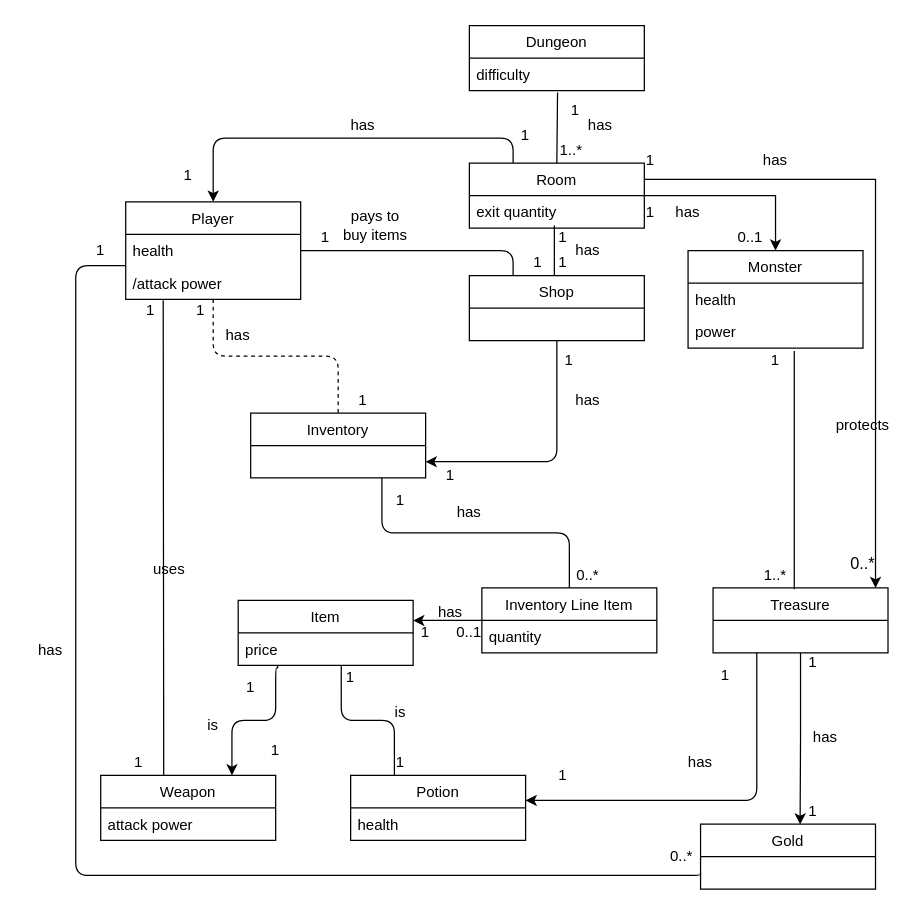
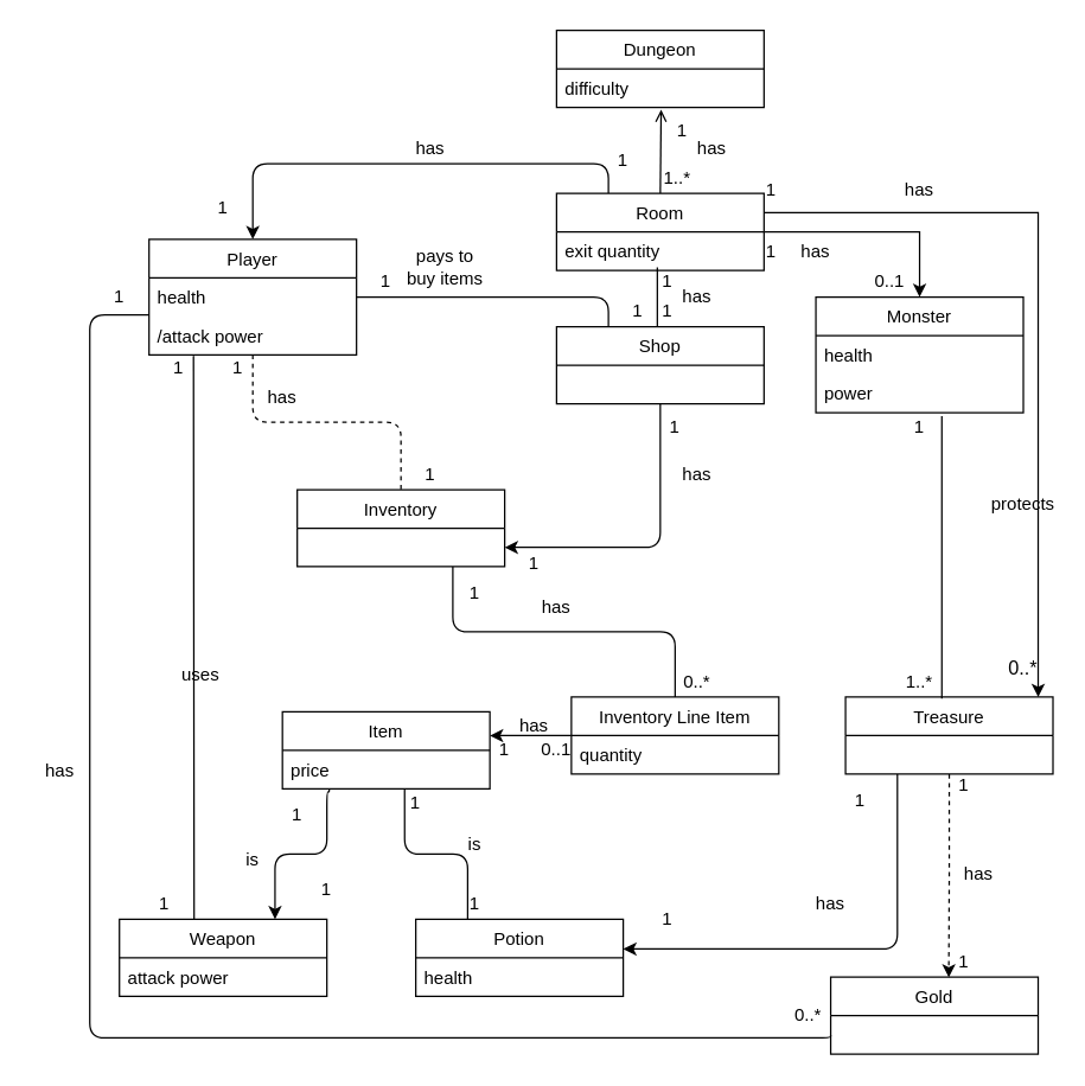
- <mxCell id="23" value="" style="endArrow=none;html=1;exitX=0.5;exitY=0;exitDx=0;exitDy=0;entryX=0.504;entryY=1.062;entryDx=0;entryDy=0;entryPerimeter=0;" parent="1" source="14" target="8" edge="1"><mxGeometry width="50" height="50" relative="1" as="geometry"><mxPoint x="350" y="220" as="sourcePoint" /><mxPoint x="445.14" y="98" as="targetPoint" /></mxGeometry></mxCell>
+ <mxCell id="23" value="" style="endArrow=open;html=1;exitX=0.5;exitY=0;exitDx=0;exitDy=0;entryX=0.504;entryY=1.062;entryDx=0;entryDy=0;entryPerimeter=0;" parent="1" source="14" target="8" edge="1"><mxGeometry width="50" height="50" relative="1" as="geometry"><mxPoint x="350" y="220" as="sourcePoint" /><mxPoint x="445.14" y="98" as="targetPoint" /></mxGeometry></mxCell>
- <mxCell id="33" style="edgeStyle=orthogonalEdgeStyle;rounded=0;orthogonalLoop=1;jettySize=auto;html=1;entryX=0.569;entryY=0.005;entryDx=0;entryDy=0;entryPerimeter=0;startArrow=none;startFill=0;endArrow=classic;endFill=1;" edge="1" parent="1" source="34" target="36"><mxGeometry relative="1" as="geometry" /></mxCell>
+ <mxCell id="33" style="edgeStyle=orthogonalEdgeStyle;rounded=0;orthogonalLoop=1;jettySize=auto;html=1;entryX=0.569;entryY=0.005;entryDx=0;entryDy=0;entryPerimeter=0;startArrow=none;startFill=0;endArrow=classic;endFill=1;dashed=1;" edge="1" parent="1" source="34" target="36"><mxGeometry relative="1" as="geometry" /></mxCell>
